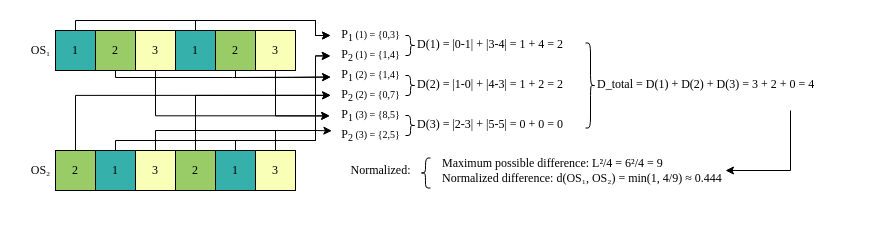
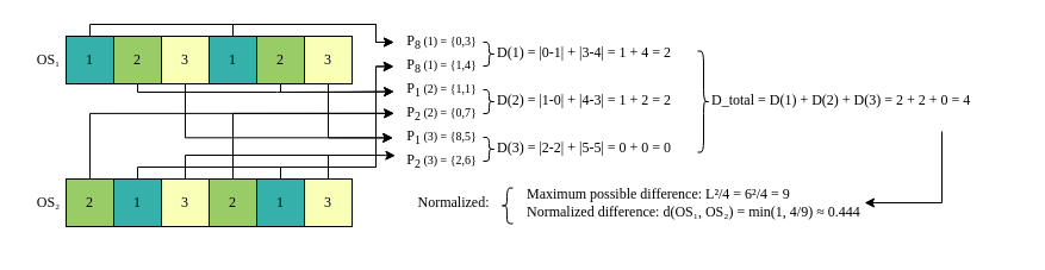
- <mxCell id="17" value="P&lt;sub&gt;1&lt;/sub&gt;&lt;span style=&quot;font-size: 10px;&quot;&gt;&amp;nbsp;(1) = {0,3}&lt;/span&gt;" style="text;html=1;align=center;verticalAlign=middle;resizable=0;points=[];autosize=1;strokeColor=none;fillColor=none;fontFamily=Times New Roman;" vertex="1" parent="1"><mxGeometry x="330" y="20" width="80" height="30" as="geometry" /></mxCell>
+ <mxCell id="17" value="P&lt;sub&gt;8&lt;/sub&gt;&lt;span style=&quot;font-size: 10px;&quot;&gt;&amp;nbsp;(1) = {0,3}&lt;/span&gt;" style="text;html=1;align=center;verticalAlign=middle;resizable=0;points=[];autosize=1;strokeColor=none;fillColor=none;fontFamily=Times New Roman;" vertex="1" parent="1"><mxGeometry x="330" y="20" width="80" height="30" as="geometry" /></mxCell>
- <mxCell id="19" value="P&lt;sub&gt;2&lt;/sub&gt;&lt;span style=&quot;font-size: 10px;&quot;&gt;&amp;nbsp;(1) = {1,4}&lt;/span&gt;" style="text;html=1;align=center;verticalAlign=middle;resizable=0;points=[];autosize=1;strokeColor=none;fillColor=none;fontFamily=Times New Roman;" vertex="1" parent="1"><mxGeometry x="330" y="40" width="80" height="30" as="geometry" /></mxCell>
+ <mxCell id="19" value="P&lt;sub&gt;8&lt;/sub&gt;&lt;span style=&quot;font-size: 10px;&quot;&gt;&amp;nbsp;(1) = {1,4}&lt;/span&gt;" style="text;html=1;align=center;verticalAlign=middle;resizable=0;points=[];autosize=1;strokeColor=none;fillColor=none;fontFamily=Times New Roman;" vertex="1" parent="1"><mxGeometry x="330" y="40" width="80" height="30" as="geometry" /></mxCell>
- <mxCell id="20" value="P&lt;sub&gt;1&lt;/sub&gt;&lt;span style=&quot;font-size: 10px;&quot;&gt;&amp;nbsp;(2) = {1,4}&lt;/span&gt;" style="text;html=1;align=center;verticalAlign=middle;resizable=0;points=[];autosize=1;strokeColor=none;fillColor=none;fontFamily=Times New Roman;" vertex="1" parent="1"><mxGeometry x="330" y="60" width="80" height="30" as="geometry" /></mxCell>
+ <mxCell id="20" value="P&lt;sub&gt;1&lt;/sub&gt;&lt;span style=&quot;font-size: 10px;&quot;&gt;&amp;nbsp;(2) = {1,1}&lt;/span&gt;" style="text;html=1;align=center;verticalAlign=middle;resizable=0;points=[];autosize=1;strokeColor=none;fillColor=none;fontFamily=Times New Roman;" vertex="1" parent="1"><mxGeometry x="330" y="60" width="80" height="30" as="geometry" /></mxCell>
- <mxCell id="33" value="D_total = D(1) + D(2) + D(3) = 3 + 2 + 0 = 4" style="text;whiteSpace=wrap;fontFamily=Times New Roman;" vertex="1" parent="1"><mxGeometry x="595" y="70" width="260" height="40" as="geometry" /></mxCell>
+ <mxCell id="33" value="D_total = D(1) + D(2) + D(3) = 2 + 2 + 0 = 4" style="text;whiteSpace=wrap;fontFamily=Times New Roman;" vertex="1" parent="1"><mxGeometry x="595" y="70" width="260" height="40" as="geometry" /></mxCell>
- <mxCell id="31" value="D(3) = |2-3| + |5-5| = 0 + 0 = 0" style="text;whiteSpace=wrap;fontFamily=Times New Roman;" vertex="1" parent="1"><mxGeometry x="415" y="110" width="190" height="40" as="geometry" /></mxCell>
+ <mxCell id="31" value="D(3) = |2-2| + |5-5| = 0 + 0 = 0" style="text;whiteSpace=wrap;fontFamily=Times New Roman;" vertex="1" parent="1"><mxGeometry x="415" y="110" width="190" height="40" as="geometry" /></mxCell>
- <mxCell id="22" value="P&lt;sub&gt;2&lt;/sub&gt;&lt;span style=&quot;font-size: 10px;&quot;&gt;&amp;nbsp;(3) = {2,5}&lt;/span&gt;" style="text;html=1;align=center;verticalAlign=middle;resizable=0;points=[];autosize=1;strokeColor=none;fillColor=none;fontFamily=Times New Roman;" vertex="1" parent="1"><mxGeometry x="330" y="120" width="80" height="30" as="geometry" /></mxCell>
+ <mxCell id="22" value="P&lt;sub&gt;2&lt;/sub&gt;&lt;span style=&quot;font-size: 10px;&quot;&gt;&amp;nbsp;(3) = {2,6}&lt;/span&gt;" style="text;html=1;align=center;verticalAlign=middle;resizable=0;points=[];autosize=1;strokeColor=none;fillColor=none;fontFamily=Times New Roman;" vertex="1" parent="1"><mxGeometry x="330" y="120" width="80" height="30" as="geometry" /></mxCell>
